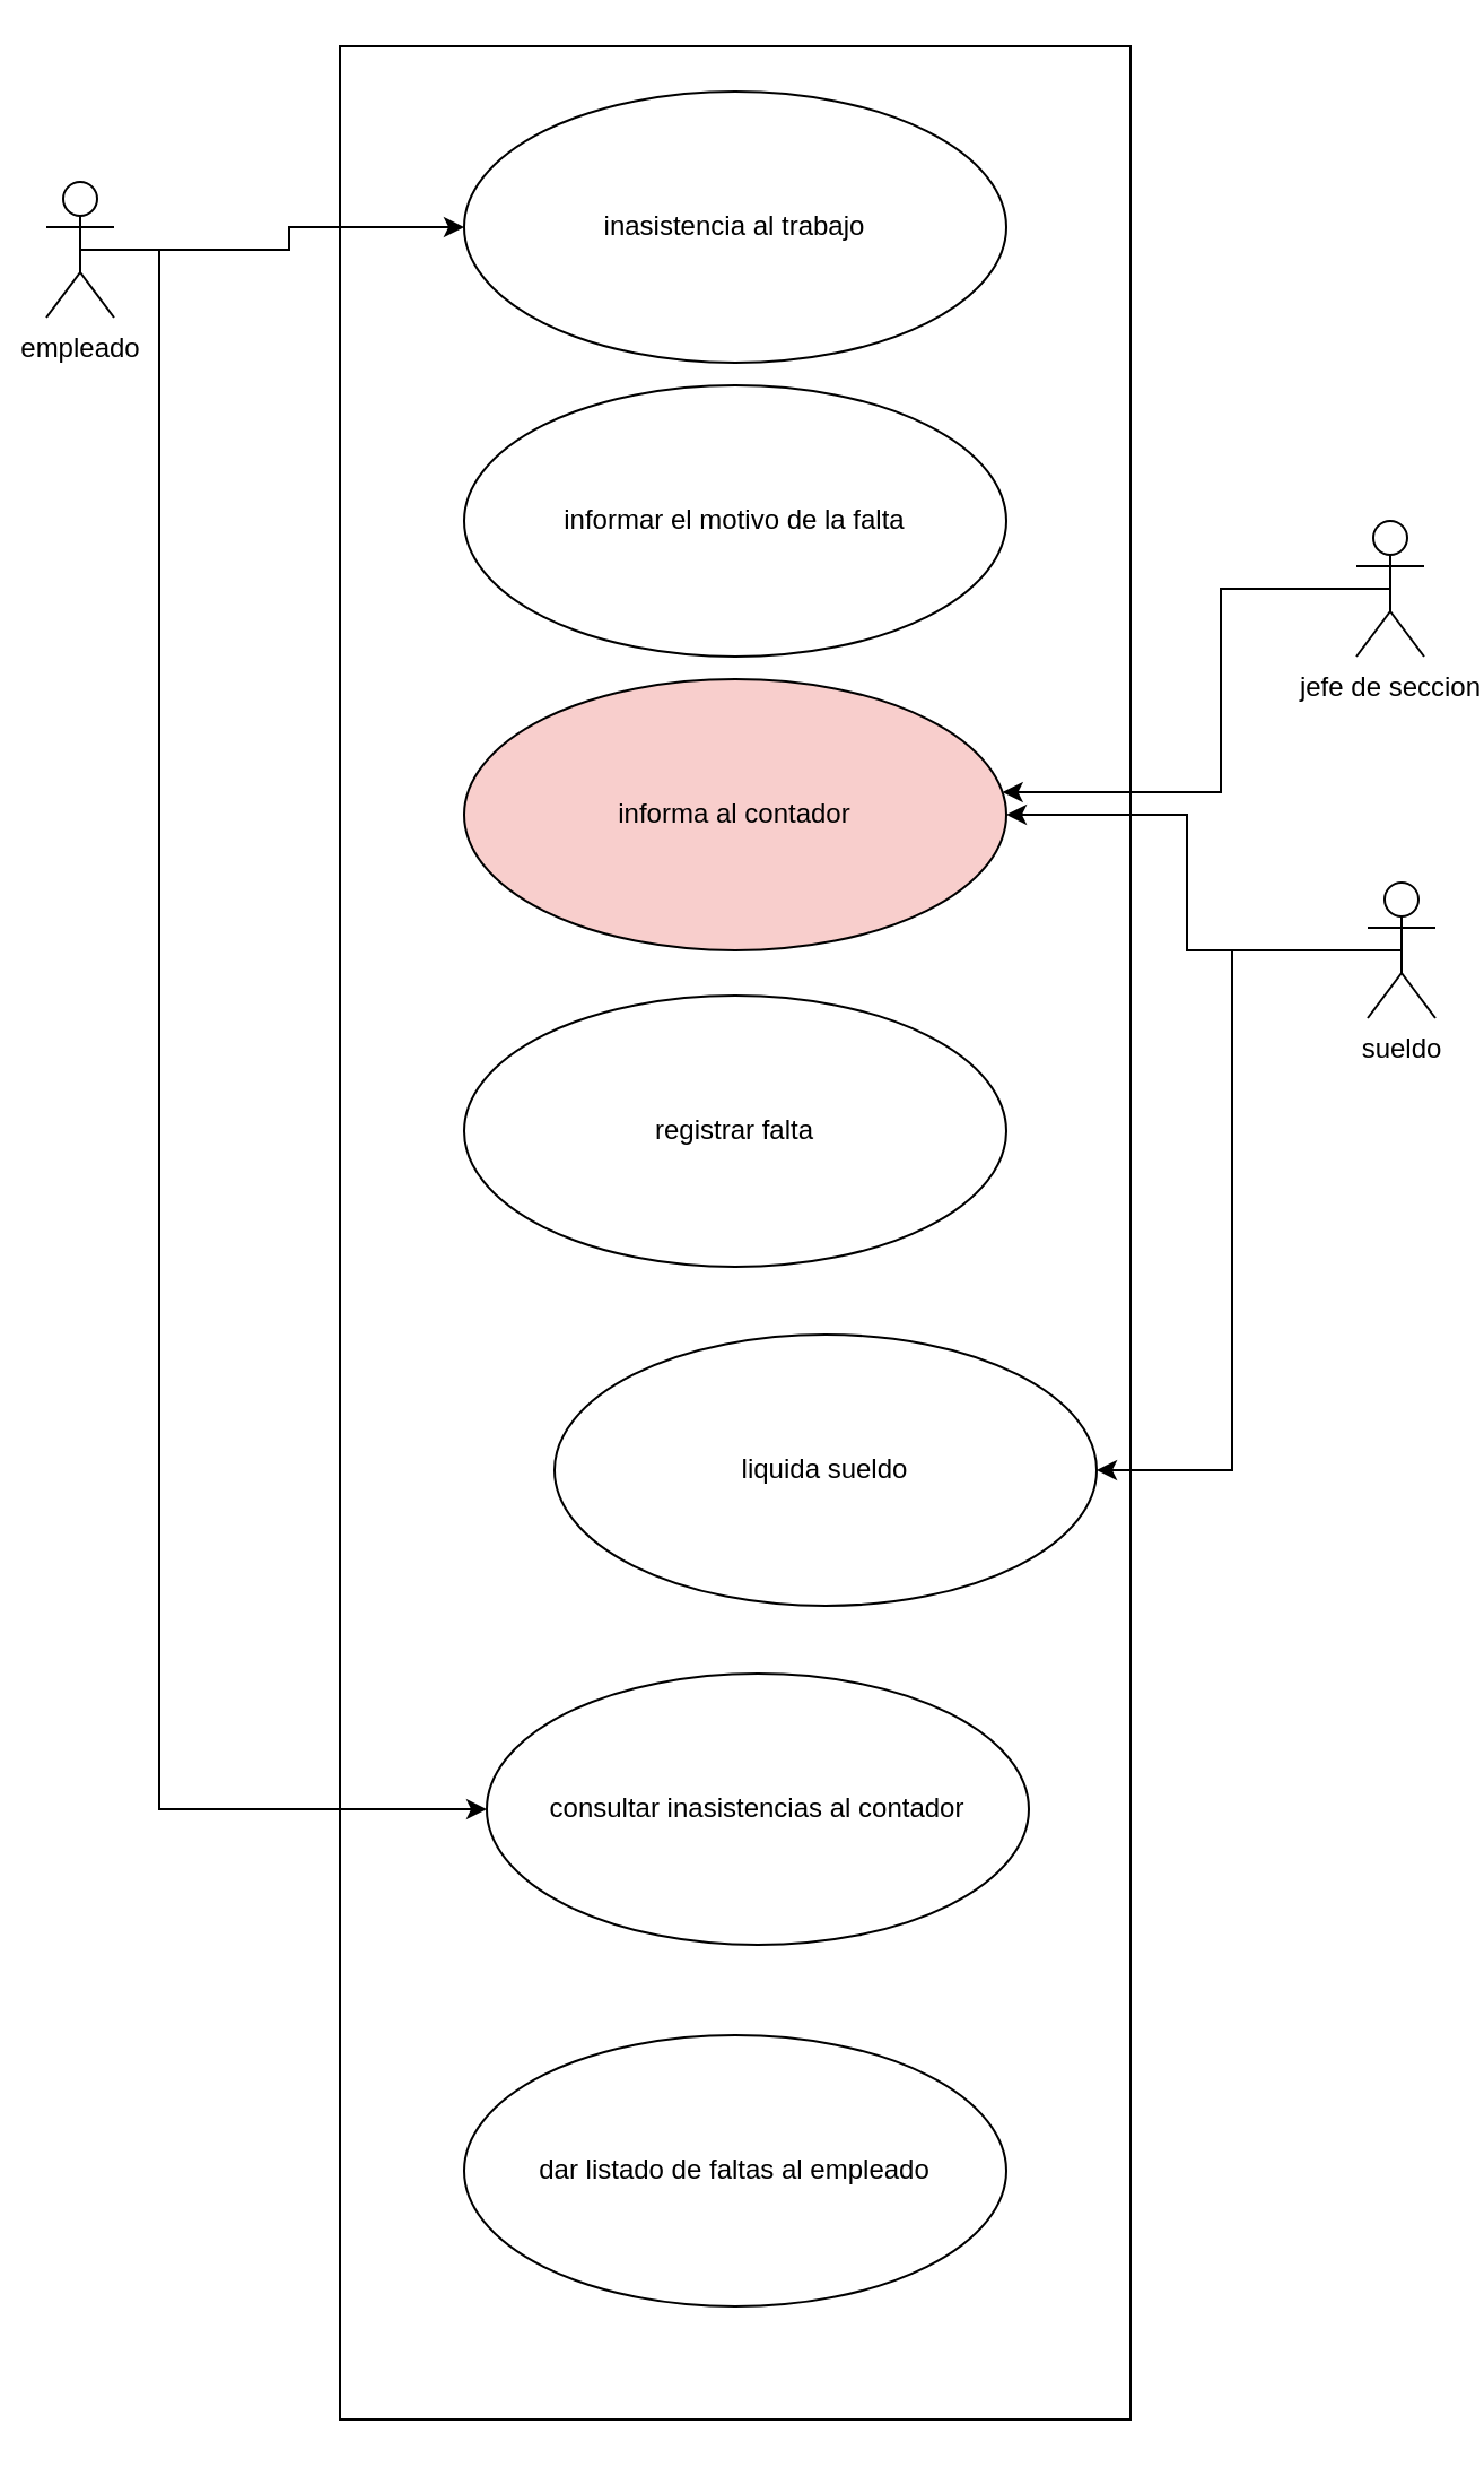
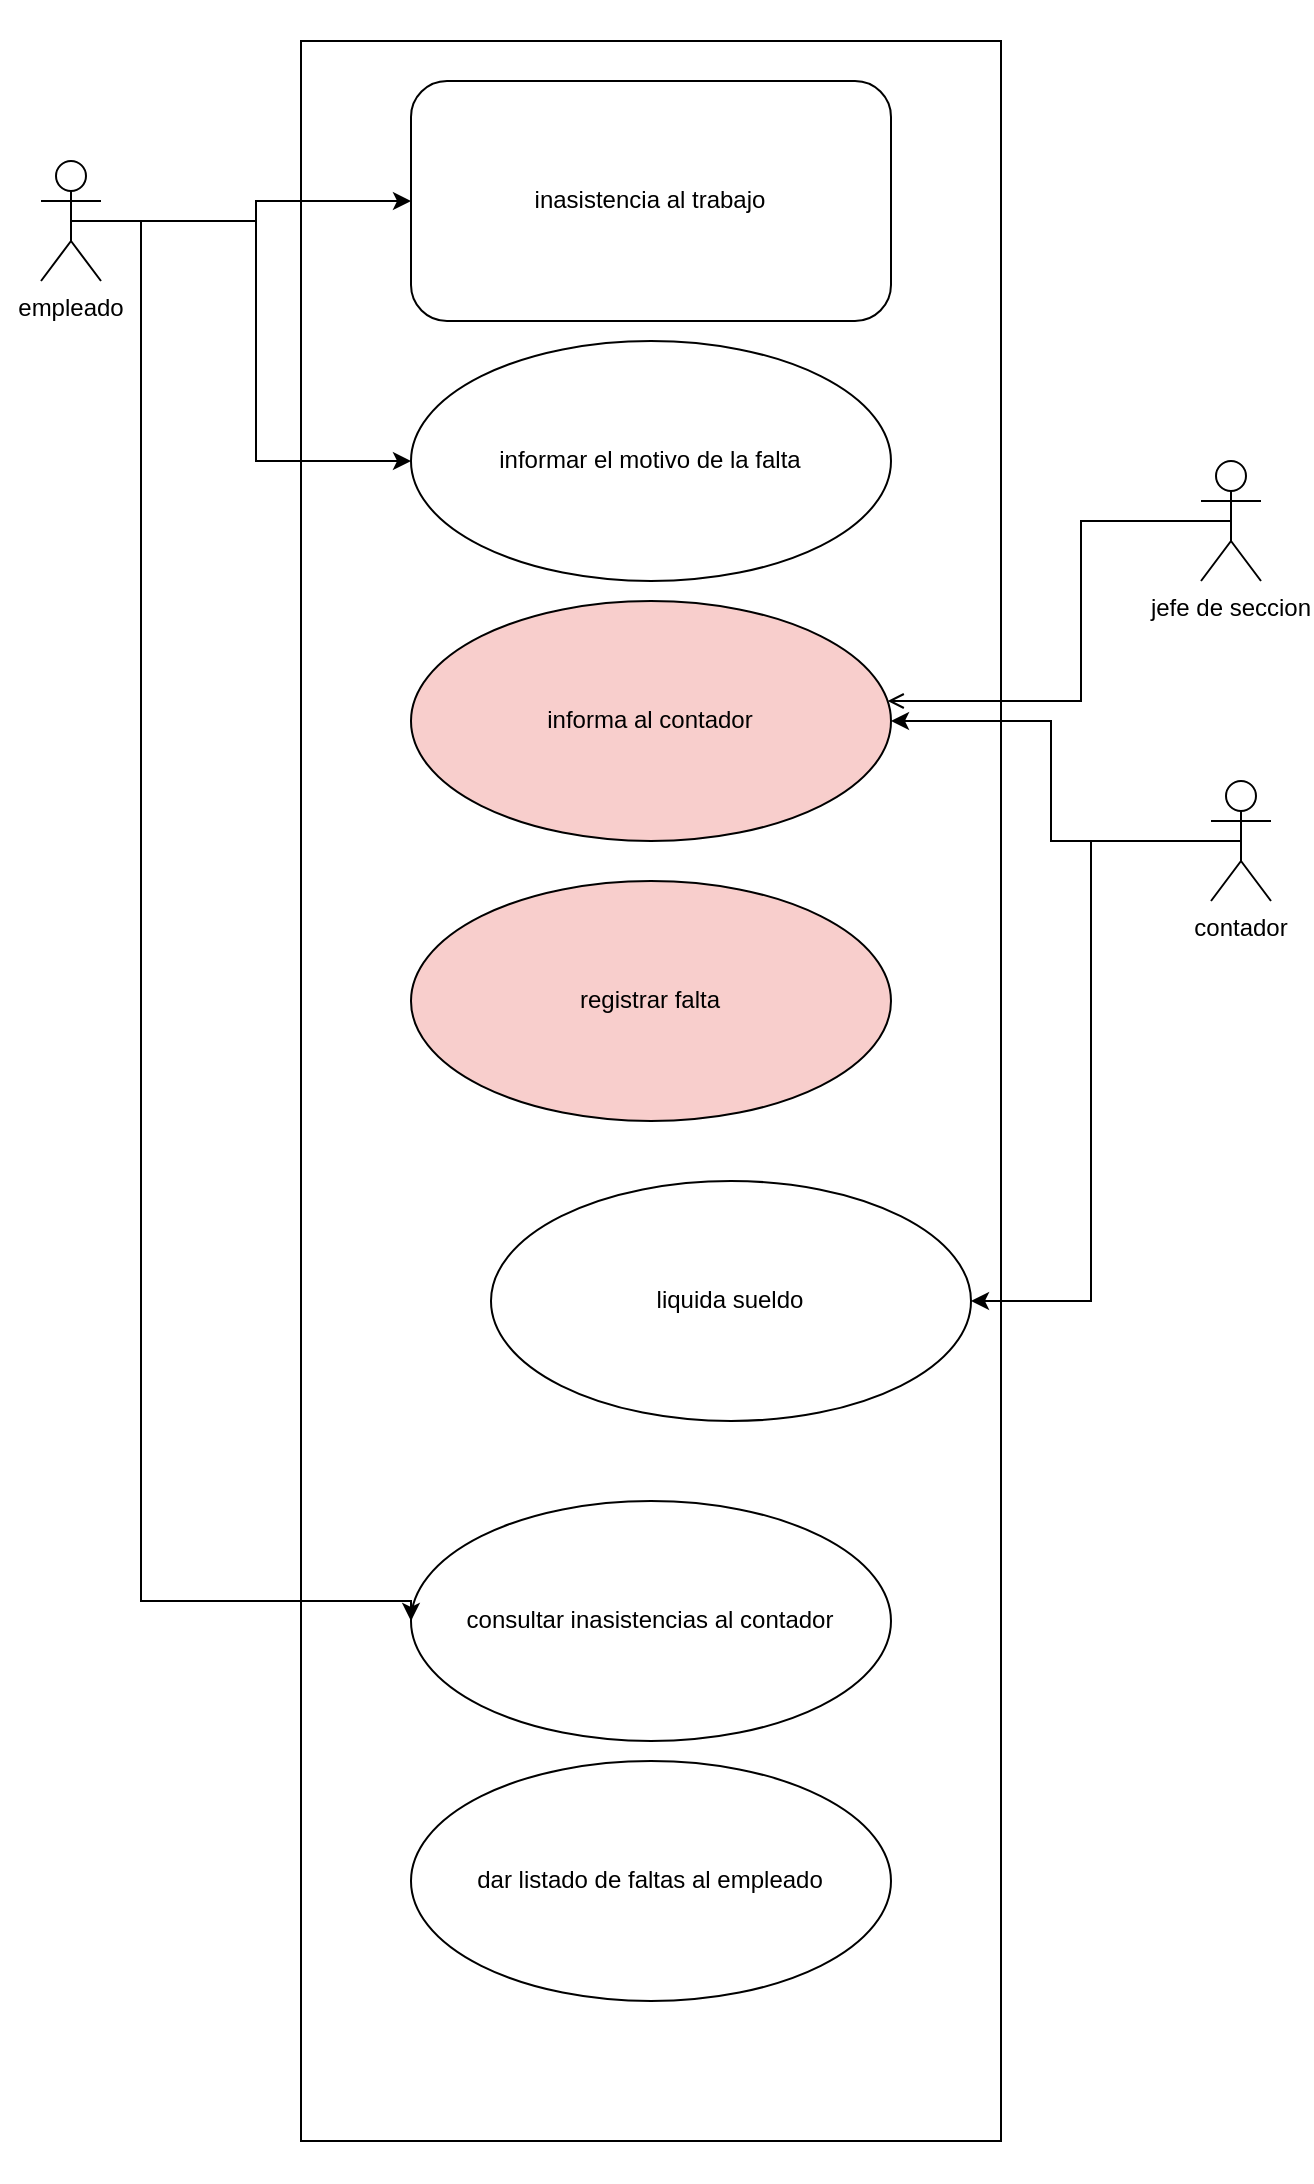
- <mxCell id="3" value="inasistencia al trabajo " style="ellipse;whiteSpace=wrap;html=1;" vertex="1" parent="1"><mxGeometry x="205" y="40" width="240" height="120" as="geometry" /></mxCell>
+ <mxCell id="3" value="inasistencia al trabajo " style="whiteSpace=wrap;html=1;rounded=1;" vertex="1" parent="1"><mxGeometry x="205" y="40" width="240" height="120" as="geometry" /></mxCell>
+ <mxCell id="11" style="edgeStyle=orthogonalEdgeStyle;rounded=0;orthogonalLoop=1;jettySize=auto;html=1;exitX=0.5;exitY=0.5;exitDx=0;exitDy=0;exitPerimeter=0;entryX=0;entryY=0.5;entryDx=0;entryDy=0;" edge="1" parent="1" source="12" target="18"><mxGeometry relative="1" as="geometry" /></mxCell>
- <mxCell id="13" style="edgeStyle=orthogonalEdgeStyle;rounded=0;orthogonalLoop=1;jettySize=auto;html=1;exitX=0.5;exitY=0.5;exitDx=0;exitDy=0;exitPerimeter=0;" edge="1" parent="1" source="14" target="8"><mxGeometry relative="1" as="geometry"><Array as="points"><mxPoint x="540" y="260" /><mxPoint x="540" y="350" /></Array></mxGeometry></mxCell>
+ <mxCell id="13" style="edgeStyle=orthogonalEdgeStyle;rounded=0;orthogonalLoop=1;jettySize=auto;html=1;exitX=0.5;exitY=0.5;exitDx=0;exitDy=0;exitPerimeter=0;endArrow=open;" edge="1" parent="1" source="14" target="8"><mxGeometry relative="1" as="geometry"><Array as="points"><mxPoint x="540" y="260" /><mxPoint x="540" y="350" /></Array></mxGeometry></mxCell>
- <mxCell id="17" value="sueldo" style="shape=umlActor;verticalLabelPosition=bottom;verticalAlign=top;html=1;outlineConnect=0;" vertex="1" parent="1"><mxGeometry x="605" y="390" width="30" height="60" as="geometry" /></mxCell>
+ <mxCell id="17" value="contador" style="shape=umlActor;verticalLabelPosition=bottom;verticalAlign=top;html=1;outlineConnect=0;" vertex="1" parent="1"><mxGeometry x="605" y="390" width="30" height="60" as="geometry" /></mxCell>
- <mxCell id="6" value="registrar falta" style="ellipse;whiteSpace=wrap;html=1;" vertex="1" parent="1"><mxGeometry x="205" y="440" width="240" height="120" as="geometry" /></mxCell>
+ <mxCell id="6" value="registrar falta" style="ellipse;whiteSpace=wrap;html=1;fillColor=#f8cecc;" vertex="1" parent="1"><mxGeometry x="205" y="440" width="240" height="120" as="geometry" /></mxCell>
- <mxCell id="4" value="consultar inasistencias al contador" style="ellipse;whiteSpace=wrap;html=1;" vertex="1" parent="1"><mxGeometry x="215" y="740" width="240" height="120" as="geometry" /></mxCell>
+ <mxCell id="4" value="consultar inasistencias al contador" style="ellipse;whiteSpace=wrap;html=1;" vertex="1" parent="1"><mxGeometry x="205" y="750" width="240" height="120" as="geometry" /></mxCell>
- <mxCell id="7" value="dar listado de faltas al empleado" style="ellipse;whiteSpace=wrap;html=1;" vertex="1" parent="1"><mxGeometry x="205" y="900" width="240" height="120" as="geometry" /></mxCell>
+ <mxCell id="7" value="dar listado de faltas al empleado" style="ellipse;whiteSpace=wrap;html=1;" vertex="1" parent="1"><mxGeometry x="205" y="880" width="240" height="120" as="geometry" /></mxCell>
